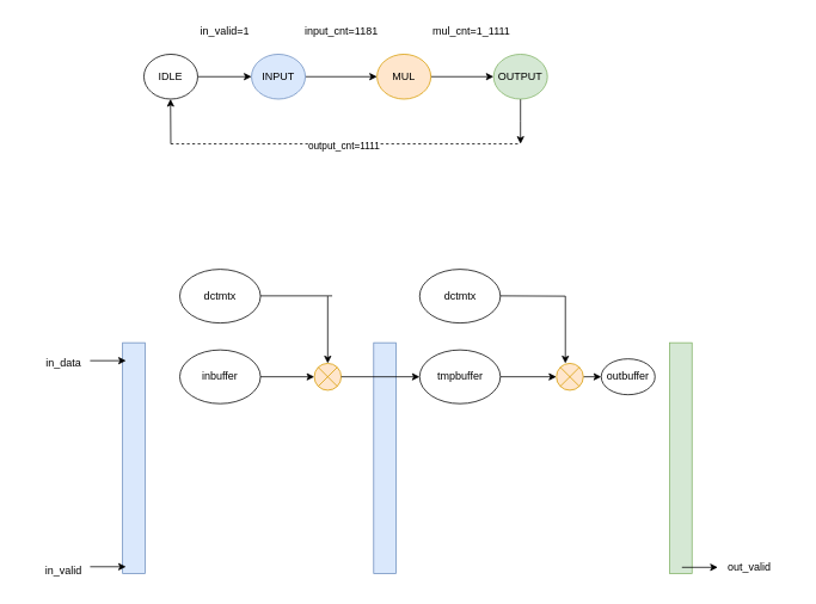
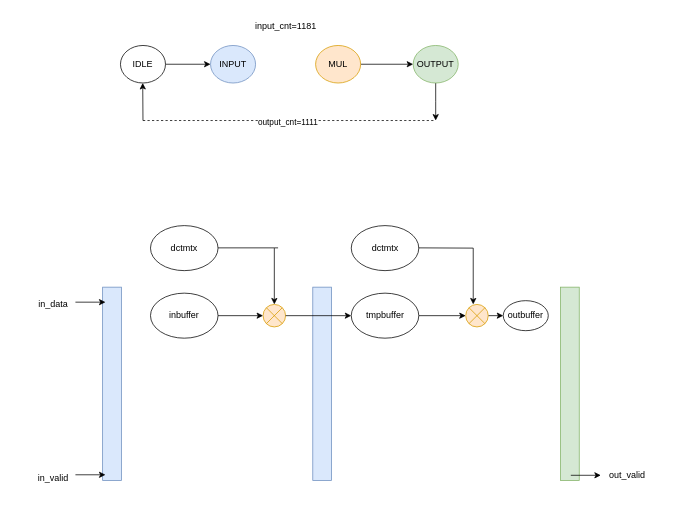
- <mxCell id="11" value="in_valid=1" style="text;html=1;align=center;verticalAlign=middle;resizable=0;points=[];autosize=1;strokeColor=none;fillColor=none;labelBackgroundColor=none;" vertex="1" parent="1"><mxGeometry x="210" y="20" width="80" height="30" as="geometry" /></mxCell>
- <mxCell id="12" value="mul_cnt=1_1111" style="text;html=1;align=center;verticalAlign=middle;resizable=0;points=[];autosize=1;strokeColor=none;fillColor=none;" vertex="1" parent="1"><mxGeometry x="470" y="20" width="110" height="30" as="geometry" /></mxCell>
- <mxCell id="4" value="" style="edgeStyle=orthogonalEdgeStyle;rounded=0;orthogonalLoop=1;jettySize=auto;html=1;labelBackgroundColor=none;fontColor=default;" edge="1" parent="1" source="5" target="7"><mxGeometry relative="1" as="geometry" /></mxCell>
